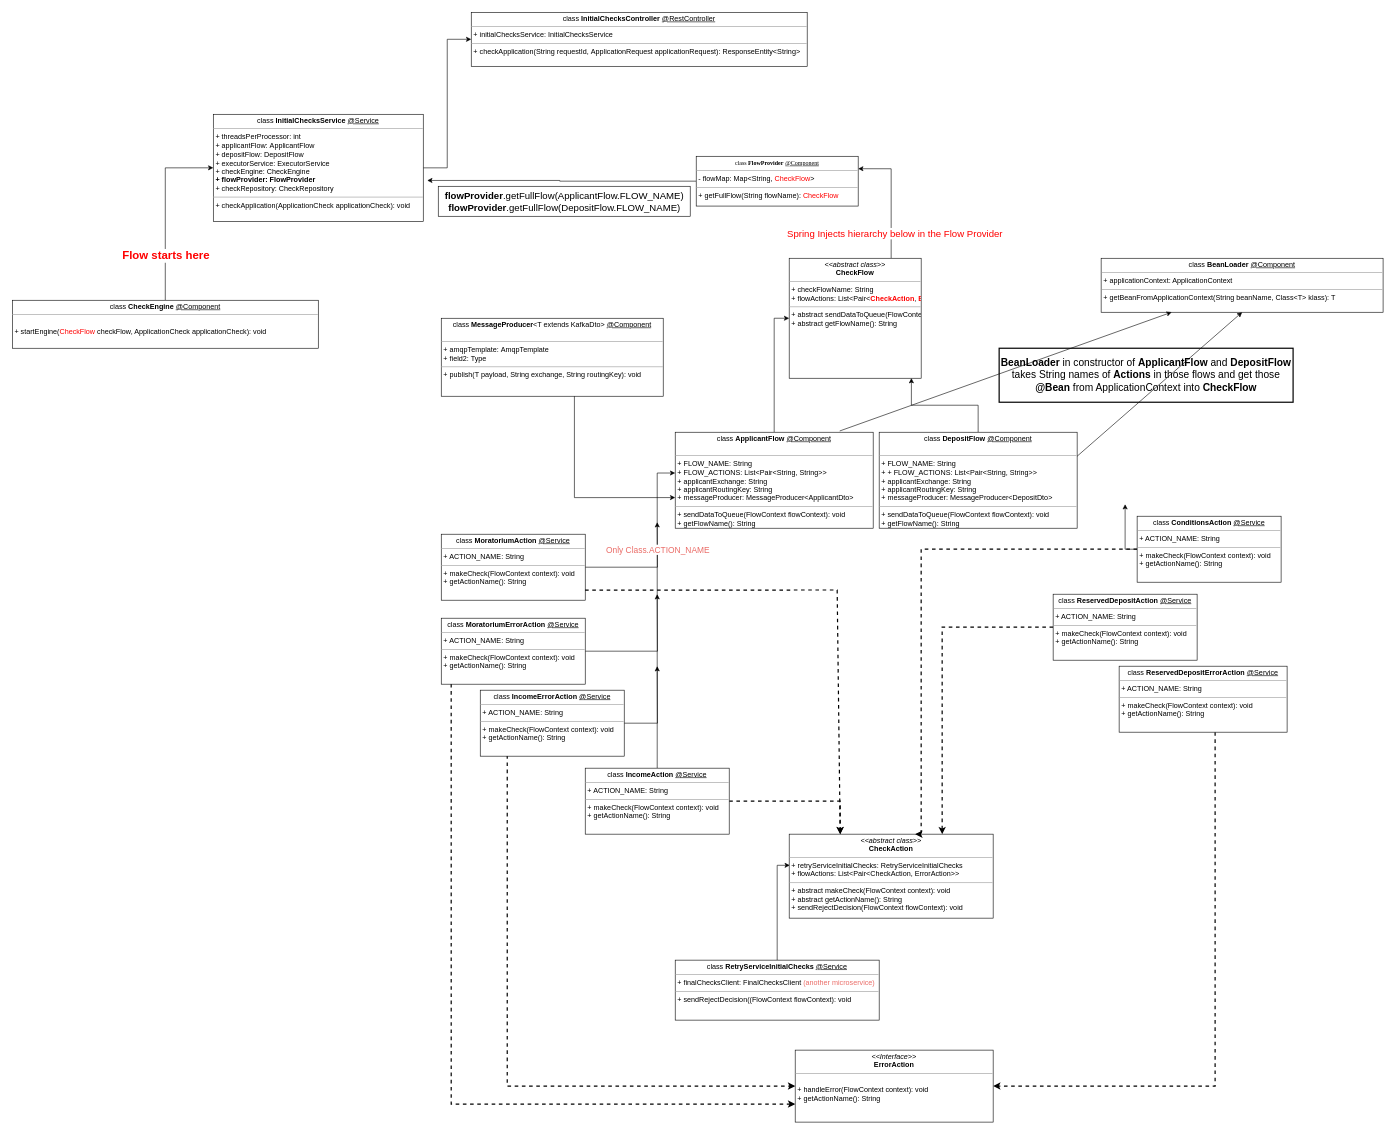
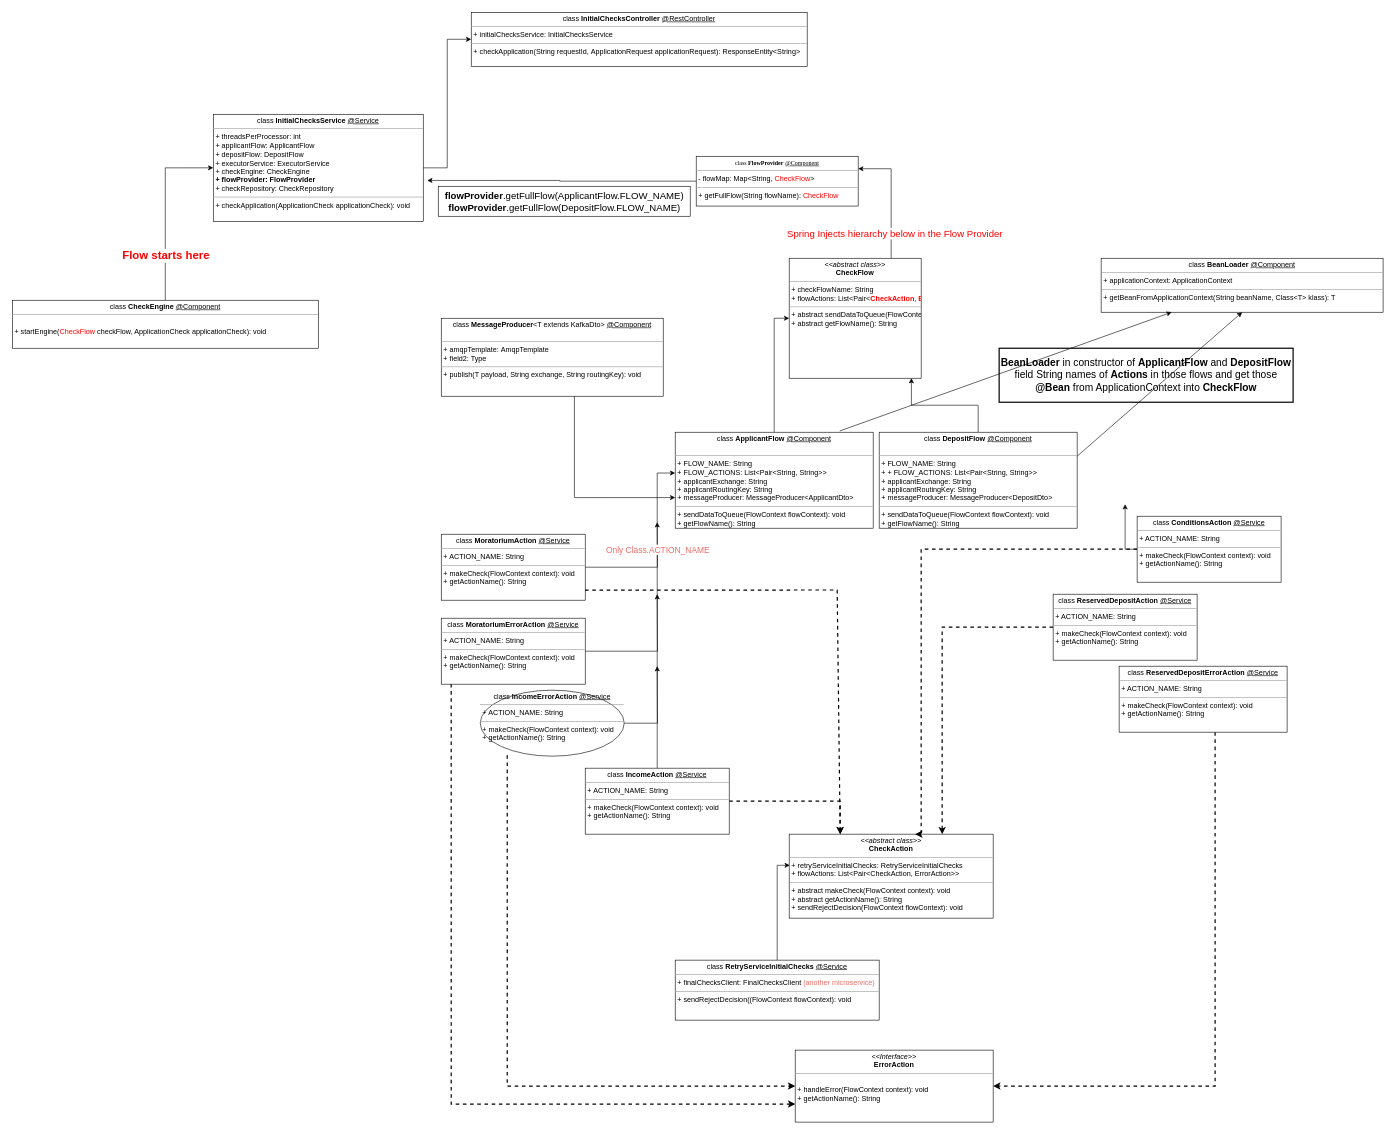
- <mxCell id="42" value="&lt;font style=&quot;font-size: 17px;&quot;&gt;&lt;b&gt;BeanLoader&lt;/b&gt; in constructor of &lt;b&gt;ApplicantFlow&lt;/b&gt; and &lt;b&gt;DepositFlow&lt;/b&gt; takes String names of &lt;b&gt;Actions&lt;/b&gt; in those flows and get those &lt;b&gt;@Bean&lt;/b&gt; from ApplicationContext into &lt;b&gt;CheckFlow&lt;/b&gt;&lt;/font&gt;" style="text;html=1;strokeColor=default;fillColor=none;align=center;verticalAlign=middle;whiteSpace=wrap;rounded=0;strokeWidth=2;perimeterSpacing=0;" vertex="1" parent="1"><mxGeometry x="1665" y="580" width="490" height="90" as="geometry" /></mxCell>
+ <mxCell id="42" value="&lt;font style=&quot;font-size: 17px;&quot;&gt;&lt;b&gt;BeanLoader&lt;/b&gt; in constructor of &lt;b&gt;ApplicantFlow&lt;/b&gt; and &lt;b&gt;DepositFlow&lt;/b&gt; field String names of &lt;b&gt;Actions&lt;/b&gt; in those flows and get those &lt;b&gt;@Bean&lt;/b&gt; from ApplicationContext into &lt;b&gt;CheckFlow&lt;/b&gt;&lt;/font&gt;" style="text;html=1;strokeColor=default;fillColor=none;align=center;verticalAlign=middle;whiteSpace=wrap;rounded=0;strokeWidth=2;perimeterSpacing=0;" vertex="1" parent="1"><mxGeometry x="1665" y="580" width="490" height="90" as="geometry" /></mxCell>
- <mxCell id="33" value="&lt;p style=&quot;margin:0px;margin-top:4px;text-align:center;&quot;&gt;class &lt;b&gt;IncomeErrorAction&lt;/b&gt;&amp;nbsp;&lt;u&gt;@Service&lt;/u&gt;&lt;/p&gt;&lt;hr size=&quot;1&quot;&gt;&lt;p style=&quot;margin:0px;margin-left:4px;&quot;&gt;+ ACTION_NAME: String&lt;br&gt;&lt;/p&gt;&lt;hr size=&quot;1&quot;&gt;&lt;p style=&quot;margin:0px;margin-left:4px;&quot;&gt;+&amp;nbsp;makeCheck&lt;span style=&quot;background-color: initial;&quot;&gt;(FlowContext context): void&lt;/span&gt;&lt;/p&gt;&lt;p style=&quot;margin:0px;margin-left:4px;&quot;&gt;&lt;span style=&quot;background-color: initial;&quot;&gt;+&amp;nbsp;&lt;/span&gt;getActionName(): String&lt;/p&gt;" style="verticalAlign=top;align=left;overflow=fill;fontSize=12;fontFamily=Helvetica;html=1;rounded=0;shadow=0;comic=0;labelBackgroundColor=none;strokeWidth=1" vertex="1" parent="1"><mxGeometry x="800" y="1150" width="240" height="110" as="geometry" /></mxCell>
+ <mxCell id="33" value="&lt;p style=&quot;margin:0px;margin-top:4px;text-align:center;&quot;&gt;class &lt;b&gt;IncomeErrorAction&lt;/b&gt;&amp;nbsp;&lt;u&gt;@Service&lt;/u&gt;&lt;/p&gt;&lt;hr size=&quot;1&quot;&gt;&lt;p style=&quot;margin:0px;margin-left:4px;&quot;&gt;+ ACTION_NAME: String&lt;br&gt;&lt;/p&gt;&lt;hr size=&quot;1&quot;&gt;&lt;p style=&quot;margin:0px;margin-left:4px;&quot;&gt;+&amp;nbsp;makeCheck&lt;span style=&quot;background-color: initial;&quot;&gt;(FlowContext context): void&lt;/span&gt;&lt;/p&gt;&lt;p style=&quot;margin:0px;margin-left:4px;&quot;&gt;&lt;span style=&quot;background-color: initial;&quot;&gt;+&amp;nbsp;&lt;/span&gt;getActionName(): String&lt;/p&gt;" style="ellipse;verticalAlign=top;align=left;overflow=fill;fontSize=12;fontFamily=Helvetica;html=1;shadow=0;comic=0;labelBackgroundColor=none;strokeWidth=1;" vertex="1" parent="1"><mxGeometry x="800" y="1150" width="240" height="110" as="geometry" /></mxCell>
